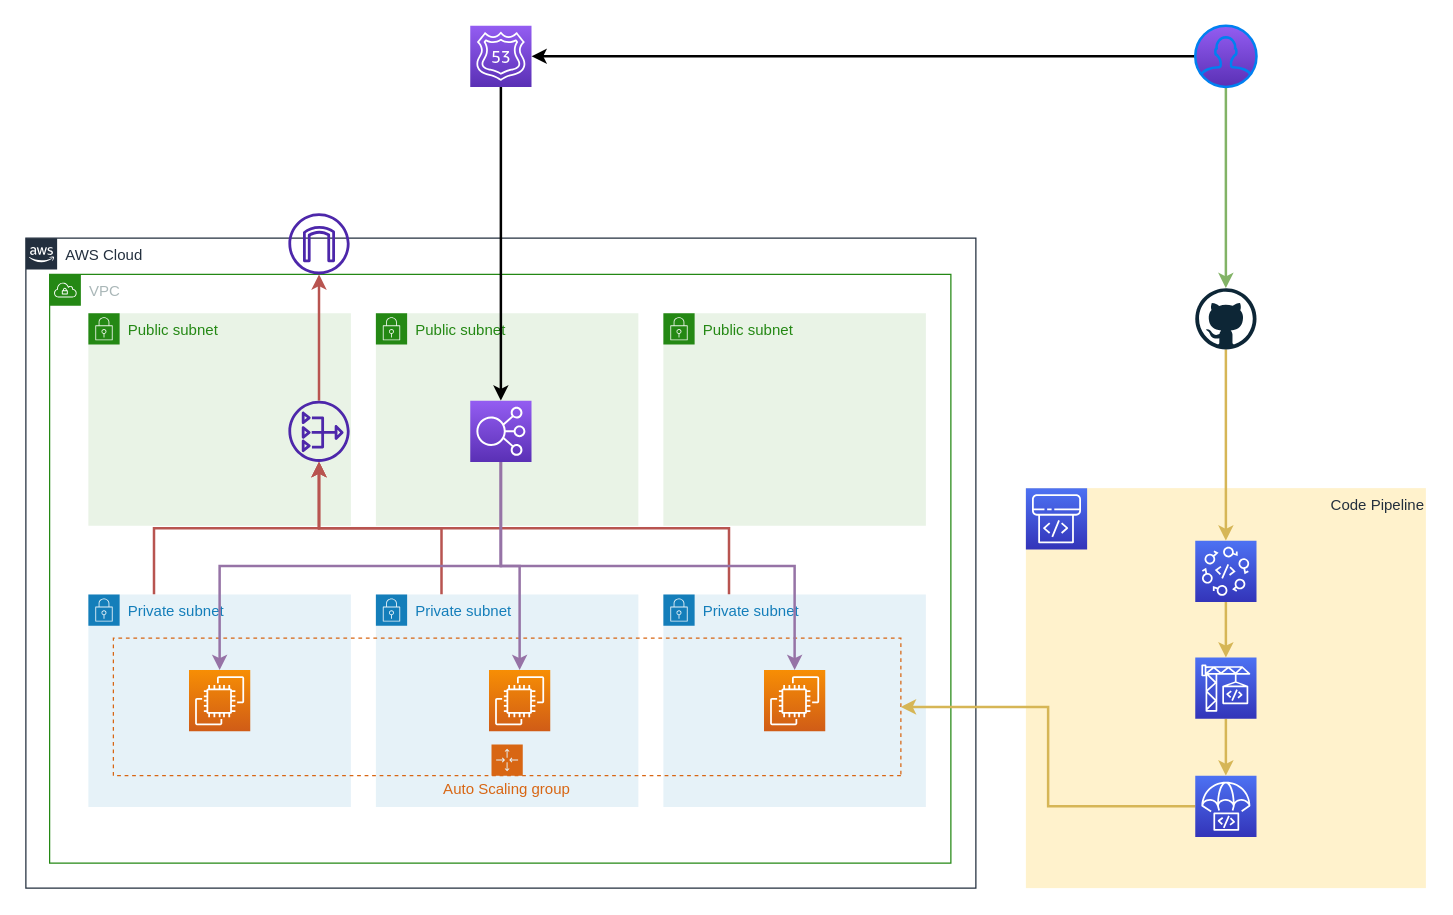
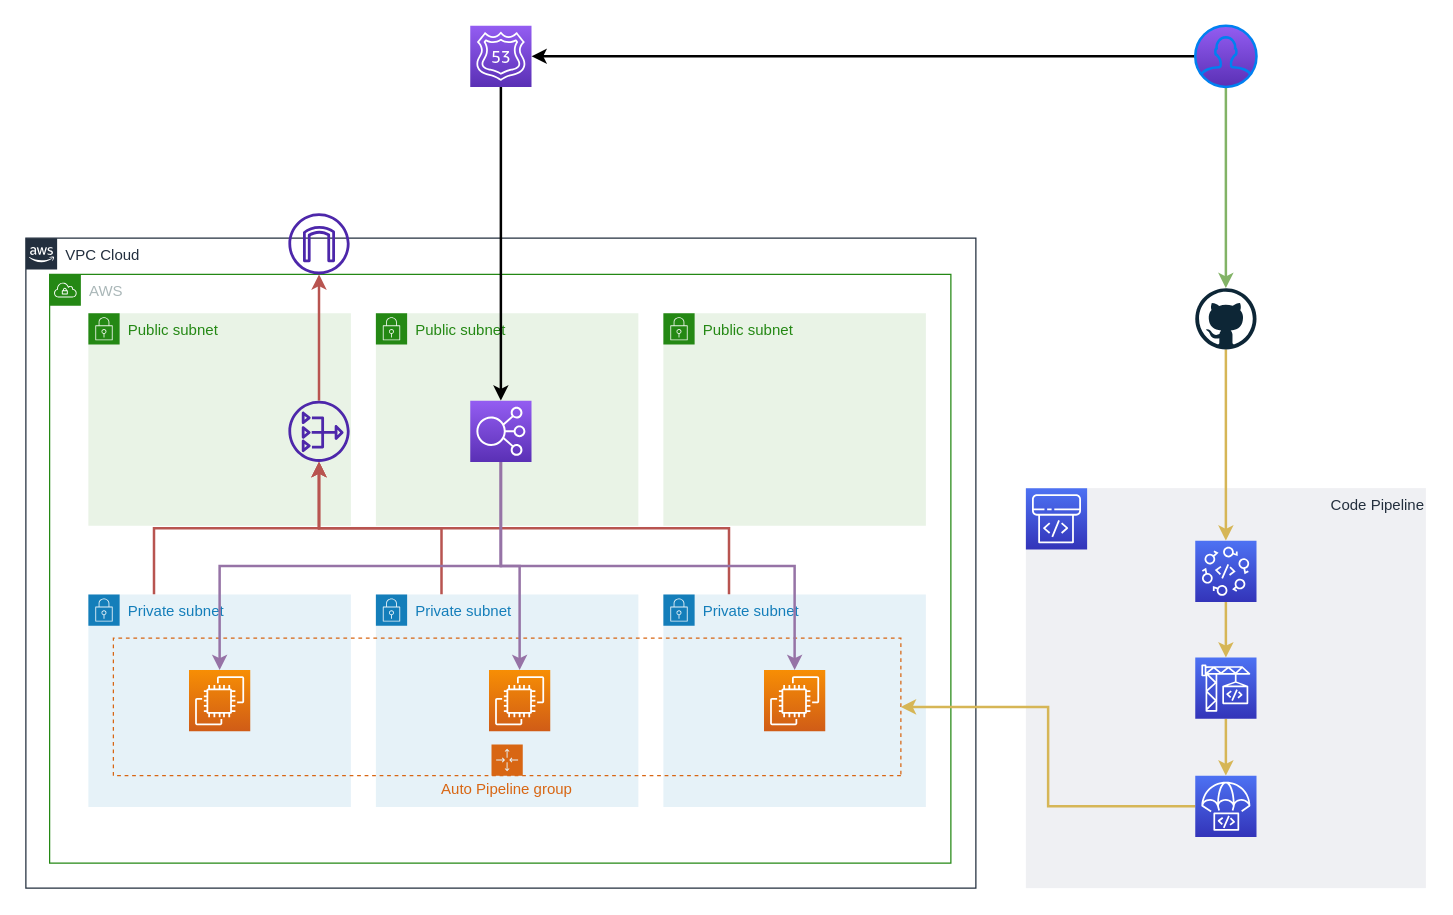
- <mxCell id="3" value="AWS Cloud" style="points=[[0,0],[0.25,0],[0.5,0],[0.75,0],[1,0],[1,0.25],[1,0.5],[1,0.75],[1,1],[0.75,1],[0.5,1],[0.25,1],[0,1],[0,0.75],[0,0.5],[0,0.25]];outlineConnect=0;gradientColor=none;html=1;whiteSpace=wrap;fontSize=12;fontStyle=0;shape=mxgraph.aws4.group;grIcon=mxgraph.aws4.group_aws_cloud_alt;strokeColor=#232F3E;fillColor=none;verticalAlign=top;align=left;spacingLeft=30;fontColor=#232F3E;dashed=0;" vertex="1" parent="1"><mxGeometry x="20" y="190" width="760" height="520" as="geometry" /></mxCell>
+ <mxCell id="3" value="VPC Cloud" style="points=[[0,0],[0.25,0],[0.5,0],[0.75,0],[1,0],[1,0.25],[1,0.5],[1,0.75],[1,1],[0.75,1],[0.5,1],[0.25,1],[0,1],[0,0.75],[0,0.5],[0,0.25]];outlineConnect=0;gradientColor=none;html=1;whiteSpace=wrap;fontSize=12;fontStyle=0;shape=mxgraph.aws4.group;grIcon=mxgraph.aws4.group_aws_cloud_alt;strokeColor=#232F3E;fillColor=none;verticalAlign=top;align=left;spacingLeft=30;fontColor=#232F3E;dashed=0;" vertex="1" parent="1"><mxGeometry x="20" y="190" width="760" height="520" as="geometry" /></mxCell>
- <mxCell id="2" value="VPC" style="points=[[0,0],[0.25,0],[0.5,0],[0.75,0],[1,0],[1,0.25],[1,0.5],[1,0.75],[1,1],[0.75,1],[0.5,1],[0.25,1],[0,1],[0,0.75],[0,0.5],[0,0.25]];outlineConnect=0;gradientColor=none;html=1;whiteSpace=wrap;fontSize=12;fontStyle=0;shape=mxgraph.aws4.group;grIcon=mxgraph.aws4.group_vpc;strokeColor=#248814;fillColor=none;verticalAlign=top;align=left;spacingLeft=30;fontColor=#AAB7B8;dashed=0;sketch=0;" vertex="1" parent="1"><mxGeometry x="39" y="219" width="721" height="471" as="geometry" /></mxCell>
+ <mxCell id="2" value="AWS" style="points=[[0,0],[0.25,0],[0.5,0],[0.75,0],[1,0],[1,0.25],[1,0.5],[1,0.75],[1,1],[0.75,1],[0.5,1],[0.25,1],[0,1],[0,0.75],[0,0.5],[0,0.25]];outlineConnect=0;gradientColor=none;html=1;whiteSpace=wrap;fontSize=12;fontStyle=0;shape=mxgraph.aws4.group;grIcon=mxgraph.aws4.group_vpc;strokeColor=#248814;fillColor=none;verticalAlign=top;align=left;spacingLeft=30;fontColor=#AAB7B8;dashed=0;sketch=0;" vertex="1" parent="1"><mxGeometry x="39" y="219" width="721" height="471" as="geometry" /></mxCell>
- <mxCell id="24" value="Code Pipeline" style="fillColor=#fff2cc;strokeColor=none;dashed=0;verticalAlign=top;fontStyle=0;fontColor=#232F3D;sketch=0;html=1;align=right;" vertex="1" parent="1"><mxGeometry x="820" y="390" width="320" height="320" as="geometry" /></mxCell>
+ <mxCell id="24" value="Code Pipeline" style="fillColor=#EFF0F3;strokeColor=none;dashed=0;verticalAlign=top;fontStyle=0;fontColor=#232F3D;sketch=0;html=1;align=right;" vertex="1" parent="1"><mxGeometry x="820" y="390" width="320" height="320" as="geometry" /></mxCell>
- <mxCell id="13" value="Auto Scaling group" style="points=[[0,0],[0.25,0],[0.5,0],[0.75,0],[1,0],[1,0.25],[1,0.5],[1,0.75],[1,1],[0.75,1],[0.5,1],[0.25,1],[0,1],[0,0.75],[0,0.5],[0,0.25]];outlineConnect=0;gradientColor=none;html=1;whiteSpace=wrap;fontSize=12;fontStyle=0;shape=mxgraph.aws4.groupCenter;grIcon=mxgraph.aws4.group_auto_scaling_group;grStroke=1;strokeColor=#D86613;fillColor=none;verticalAlign=top;align=center;fontColor=#D86613;dashed=1;spacingTop=-3;labelPosition=center;verticalLabelPosition=bottom;direction=west;" vertex="1" parent="1"><mxGeometry x="90" y="510" width="630" height="110" as="geometry" /></mxCell>
+ <mxCell id="13" value="Auto Pipeline group" style="points=[[0,0],[0.25,0],[0.5,0],[0.75,0],[1,0],[1,0.25],[1,0.5],[1,0.75],[1,1],[0.75,1],[0.5,1],[0.25,1],[0,1],[0,0.75],[0,0.5],[0,0.25]];outlineConnect=0;gradientColor=none;html=1;whiteSpace=wrap;fontSize=12;fontStyle=0;shape=mxgraph.aws4.groupCenter;grIcon=mxgraph.aws4.group_auto_scaling_group;grStroke=1;strokeColor=#D86613;fillColor=none;verticalAlign=top;align=center;fontColor=#D86613;dashed=1;spacingTop=-3;labelPosition=center;verticalLabelPosition=bottom;direction=west;" vertex="1" parent="1"><mxGeometry x="90" y="510" width="630" height="110" as="geometry" /></mxCell>
